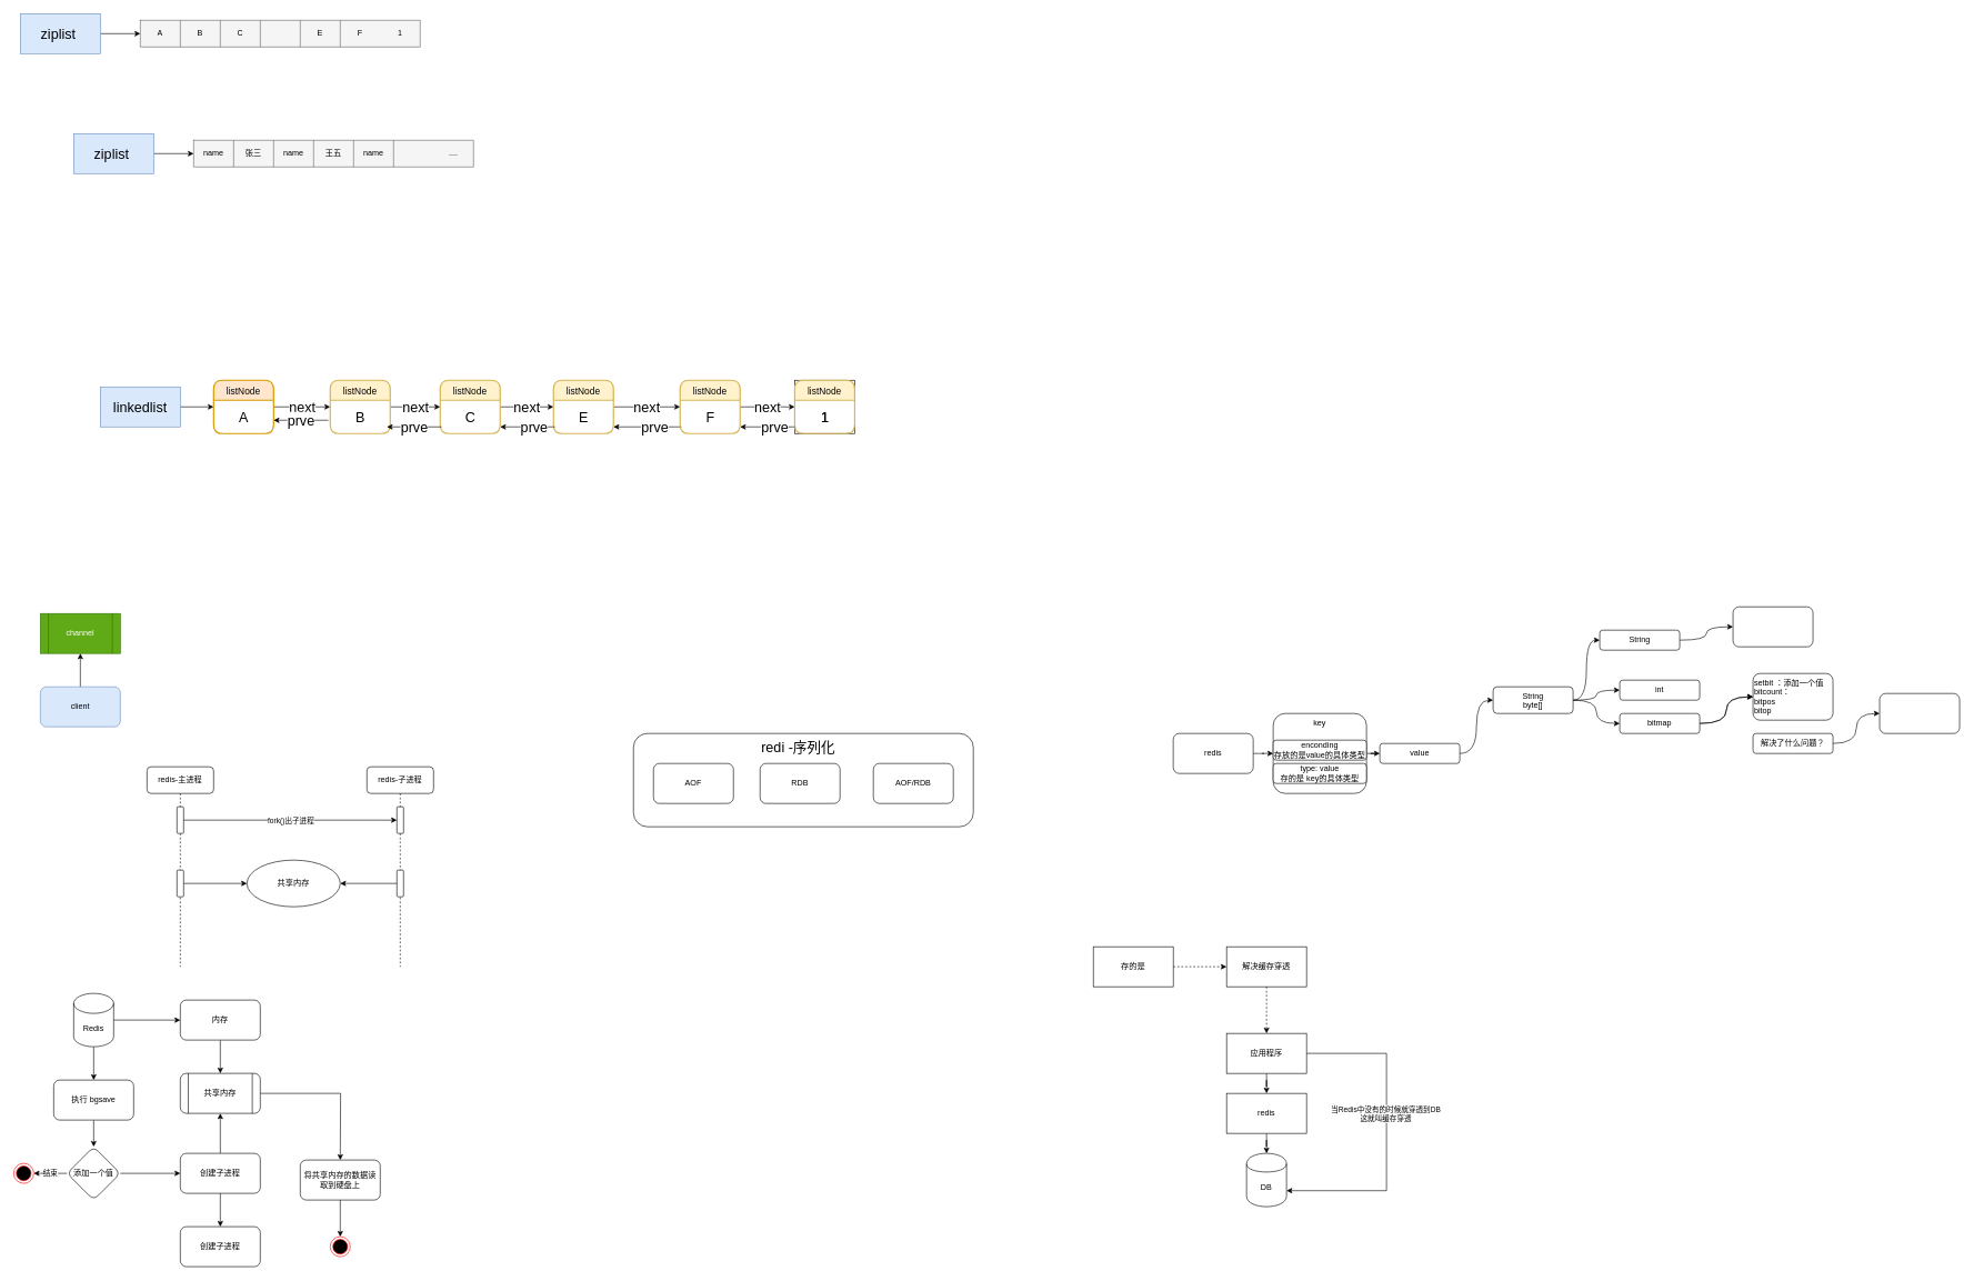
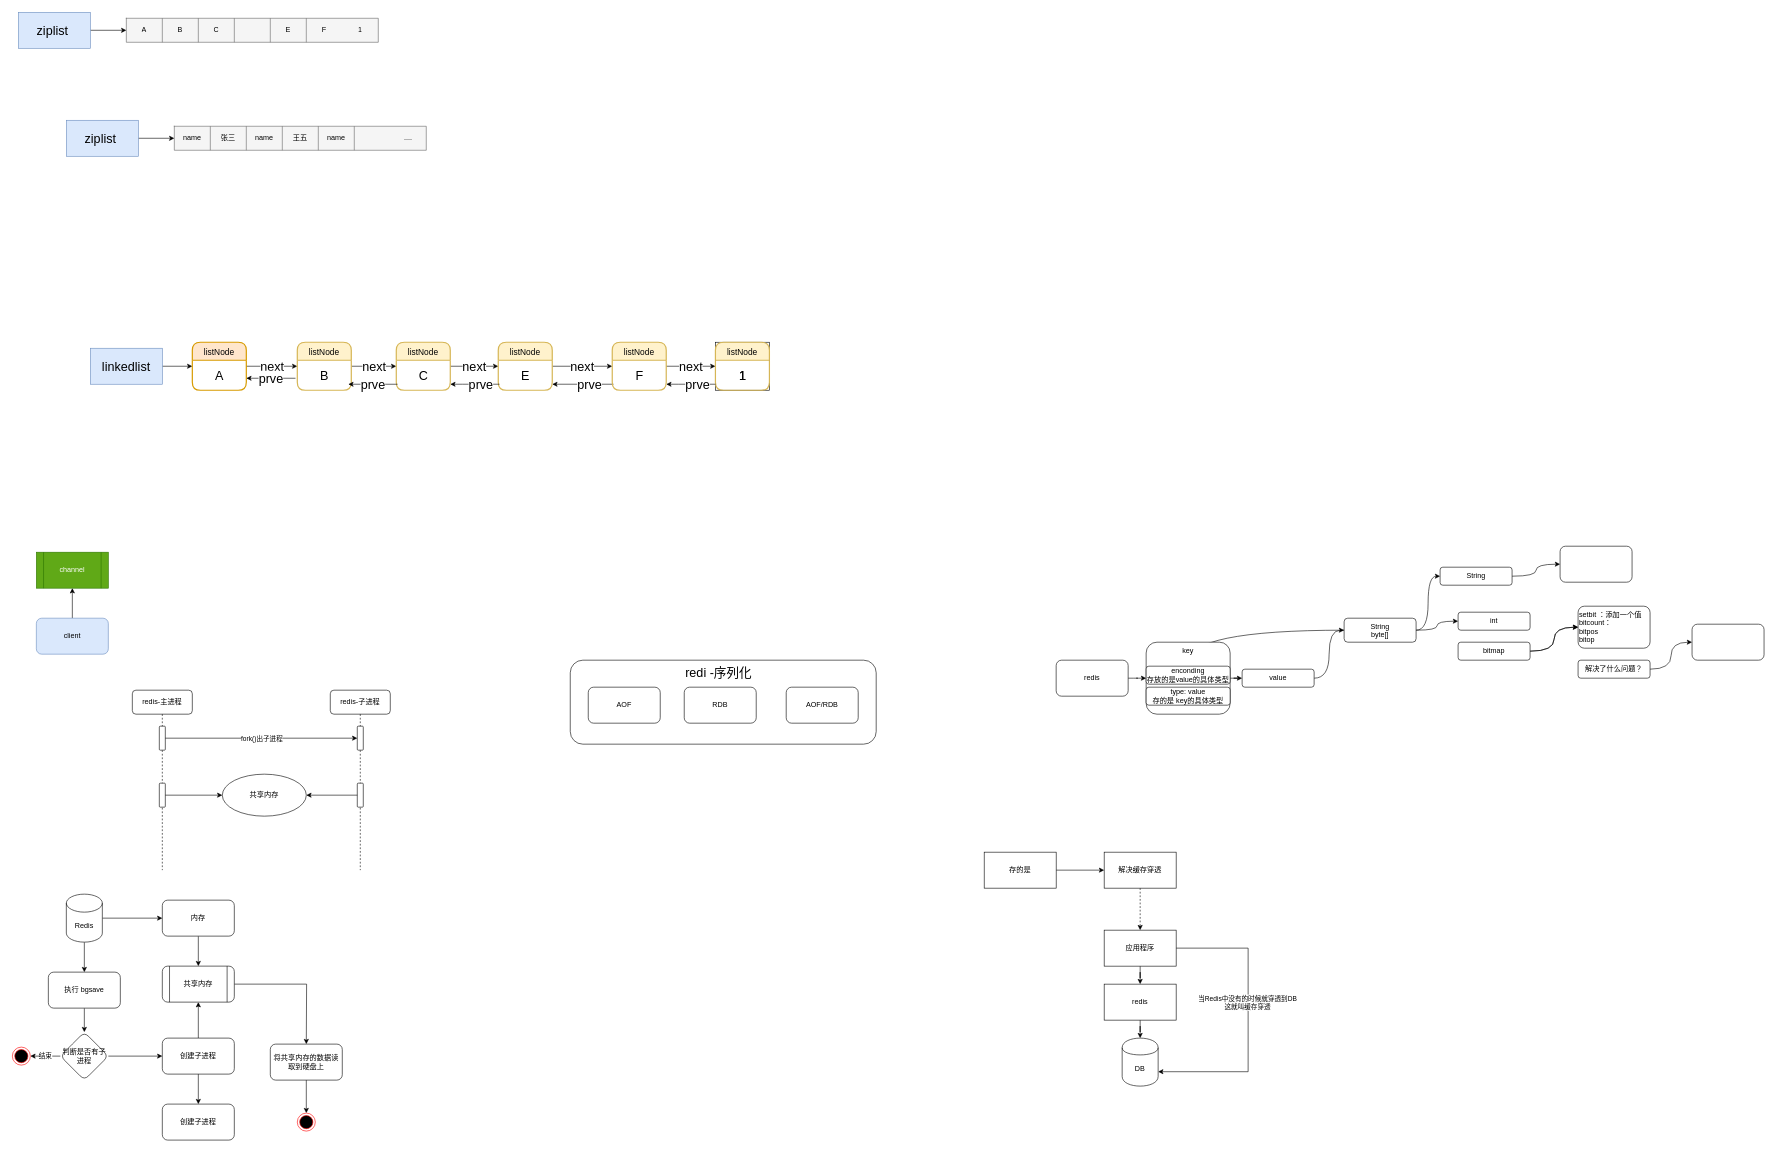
- <mxCell id="7" style="edgeStyle=orthogonalEdgeStyle;orthogonalLoop=1;jettySize=auto;html=1;entryX=0;entryY=0.5;entryDx=0;entryDy=0;curved=1;" parent="1" source="10" target="16" edge="1"><mxGeometry relative="1" as="geometry" /></mxCell>
+ <mxCell id="7" style="edgeStyle=orthogonalEdgeStyle;orthogonalLoop=1;jettySize=auto;html=1;curved=1;" parent="1" source="10" target="20" edge="1"><mxGeometry relative="1" as="geometry" /></mxCell>
- <mxCell id="26" value="" style="edgeStyle=orthogonalEdgeStyle;rounded=0;orthogonalLoop=1;jettySize=auto;html=1;dashed=1;" parent="1" source="27" target="29" edge="1"><mxGeometry relative="1" as="geometry" /></mxCell>
+ <mxCell id="26" value="" style="edgeStyle=orthogonalEdgeStyle;rounded=0;orthogonalLoop=1;jettySize=auto;html=1;" parent="1" source="27" target="29" edge="1"><mxGeometry relative="1" as="geometry" /></mxCell>
- <mxCell id="60" value="添加一个值" style="rhombus;whiteSpace=wrap;html=1;rounded=1;shadow=0;glass=0;sketch=0;" parent="1" vertex="1"><mxGeometry x="100" y="1720" width="80" height="80" as="geometry" /></mxCell>
+ <mxCell id="60" value="判断是否有子进程" style="rhombus;whiteSpace=wrap;html=1;rounded=1;shadow=0;glass=0;sketch=0;" parent="1" vertex="1"><mxGeometry x="100" y="1720" width="80" height="80" as="geometry" /></mxCell>
